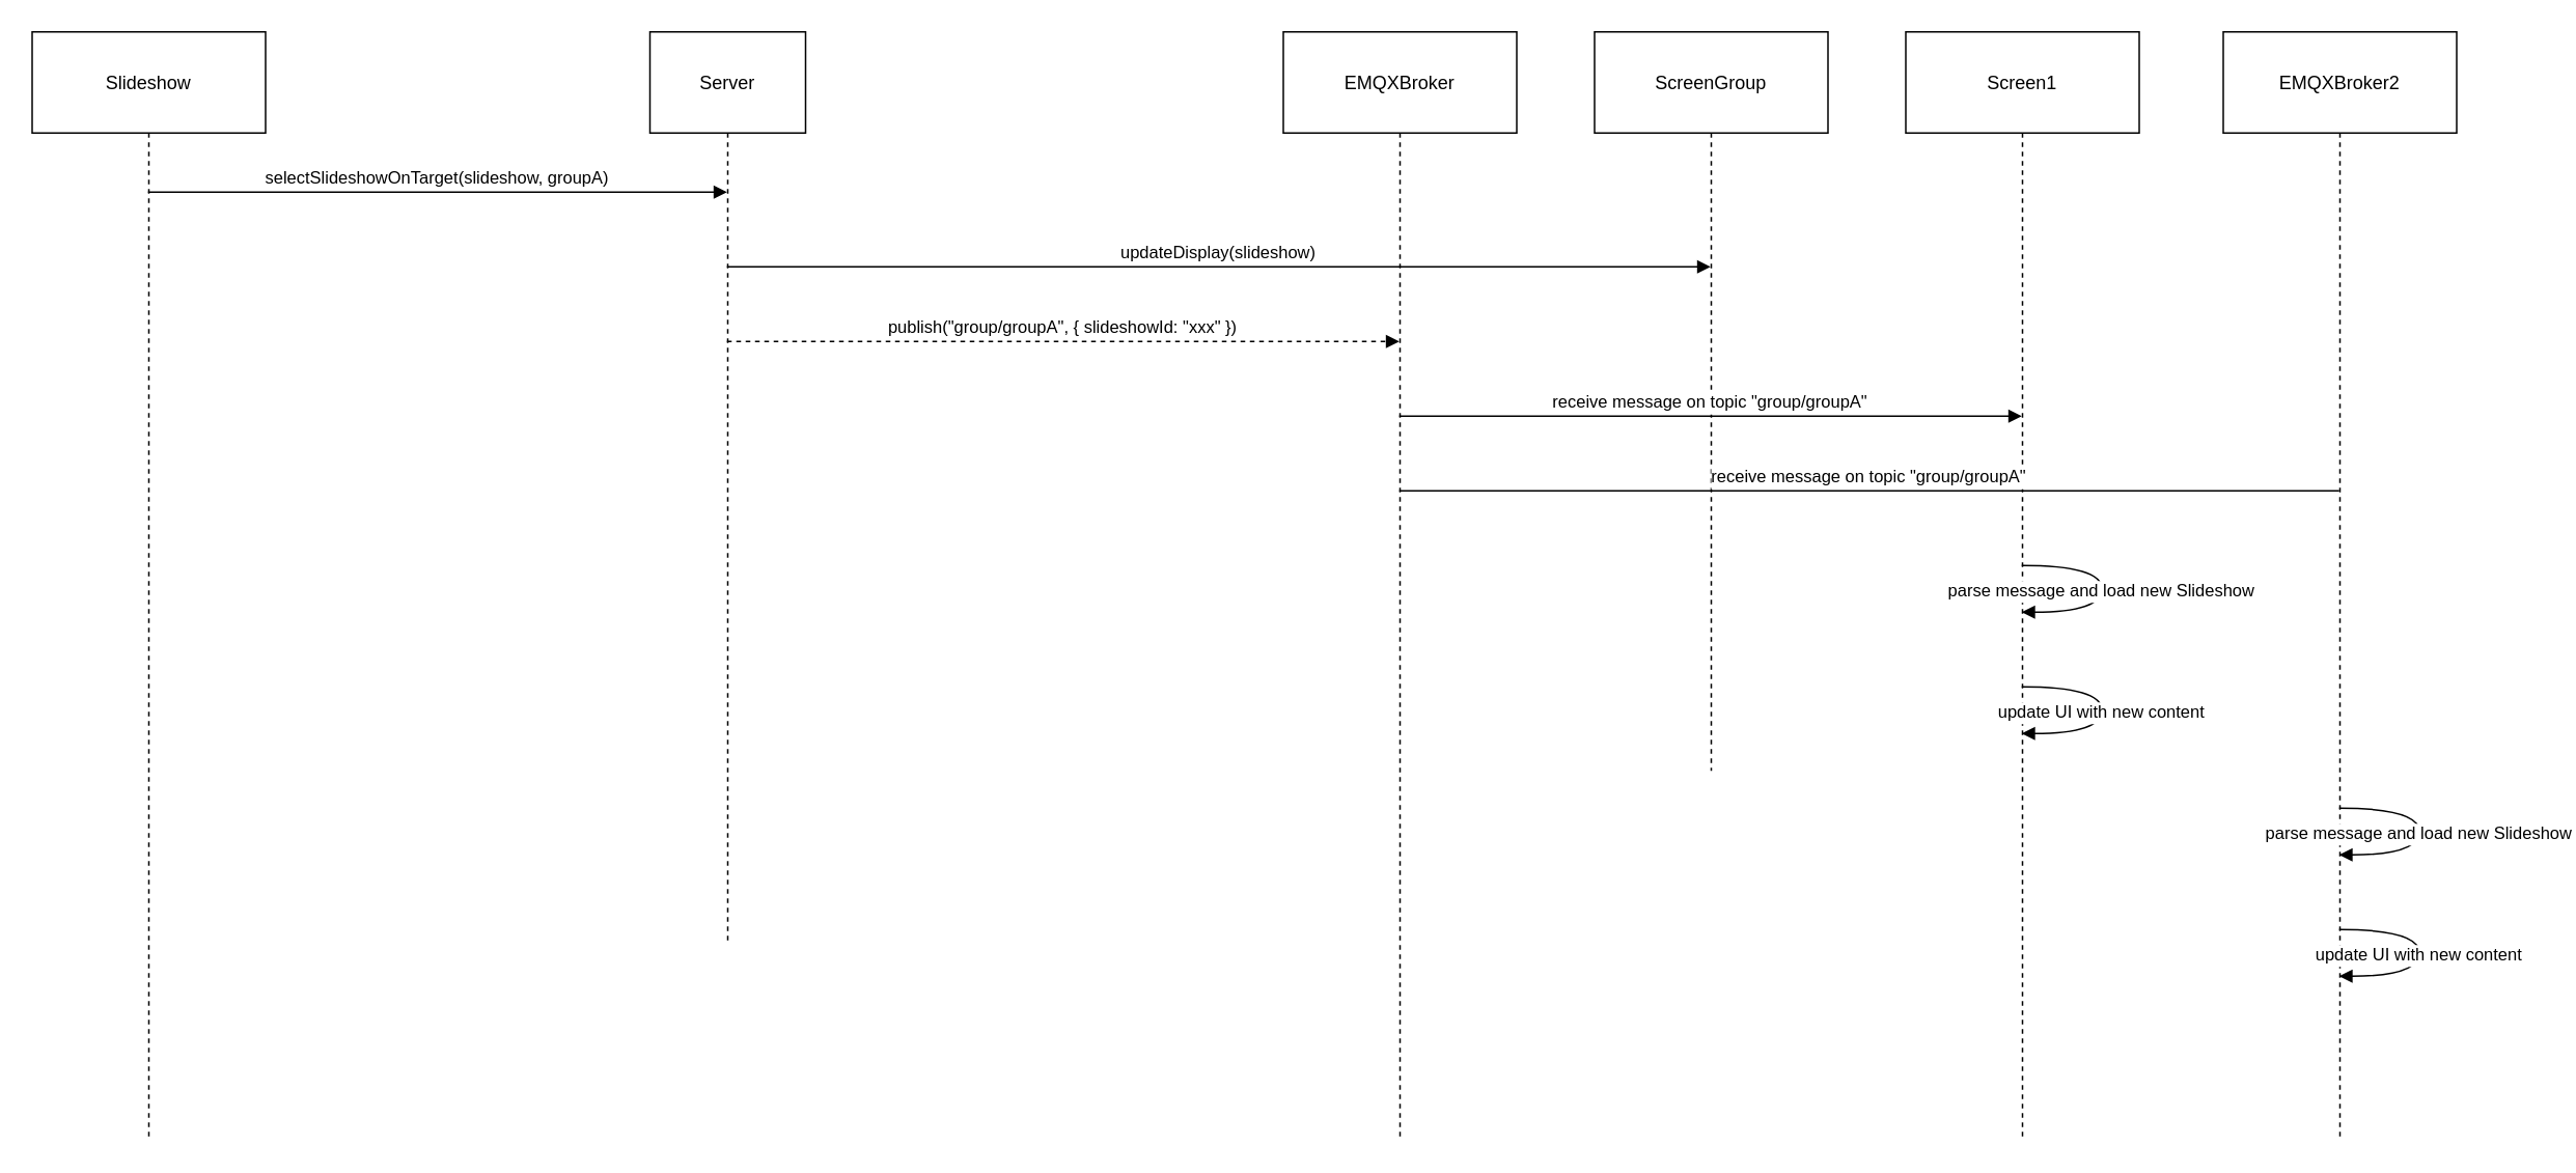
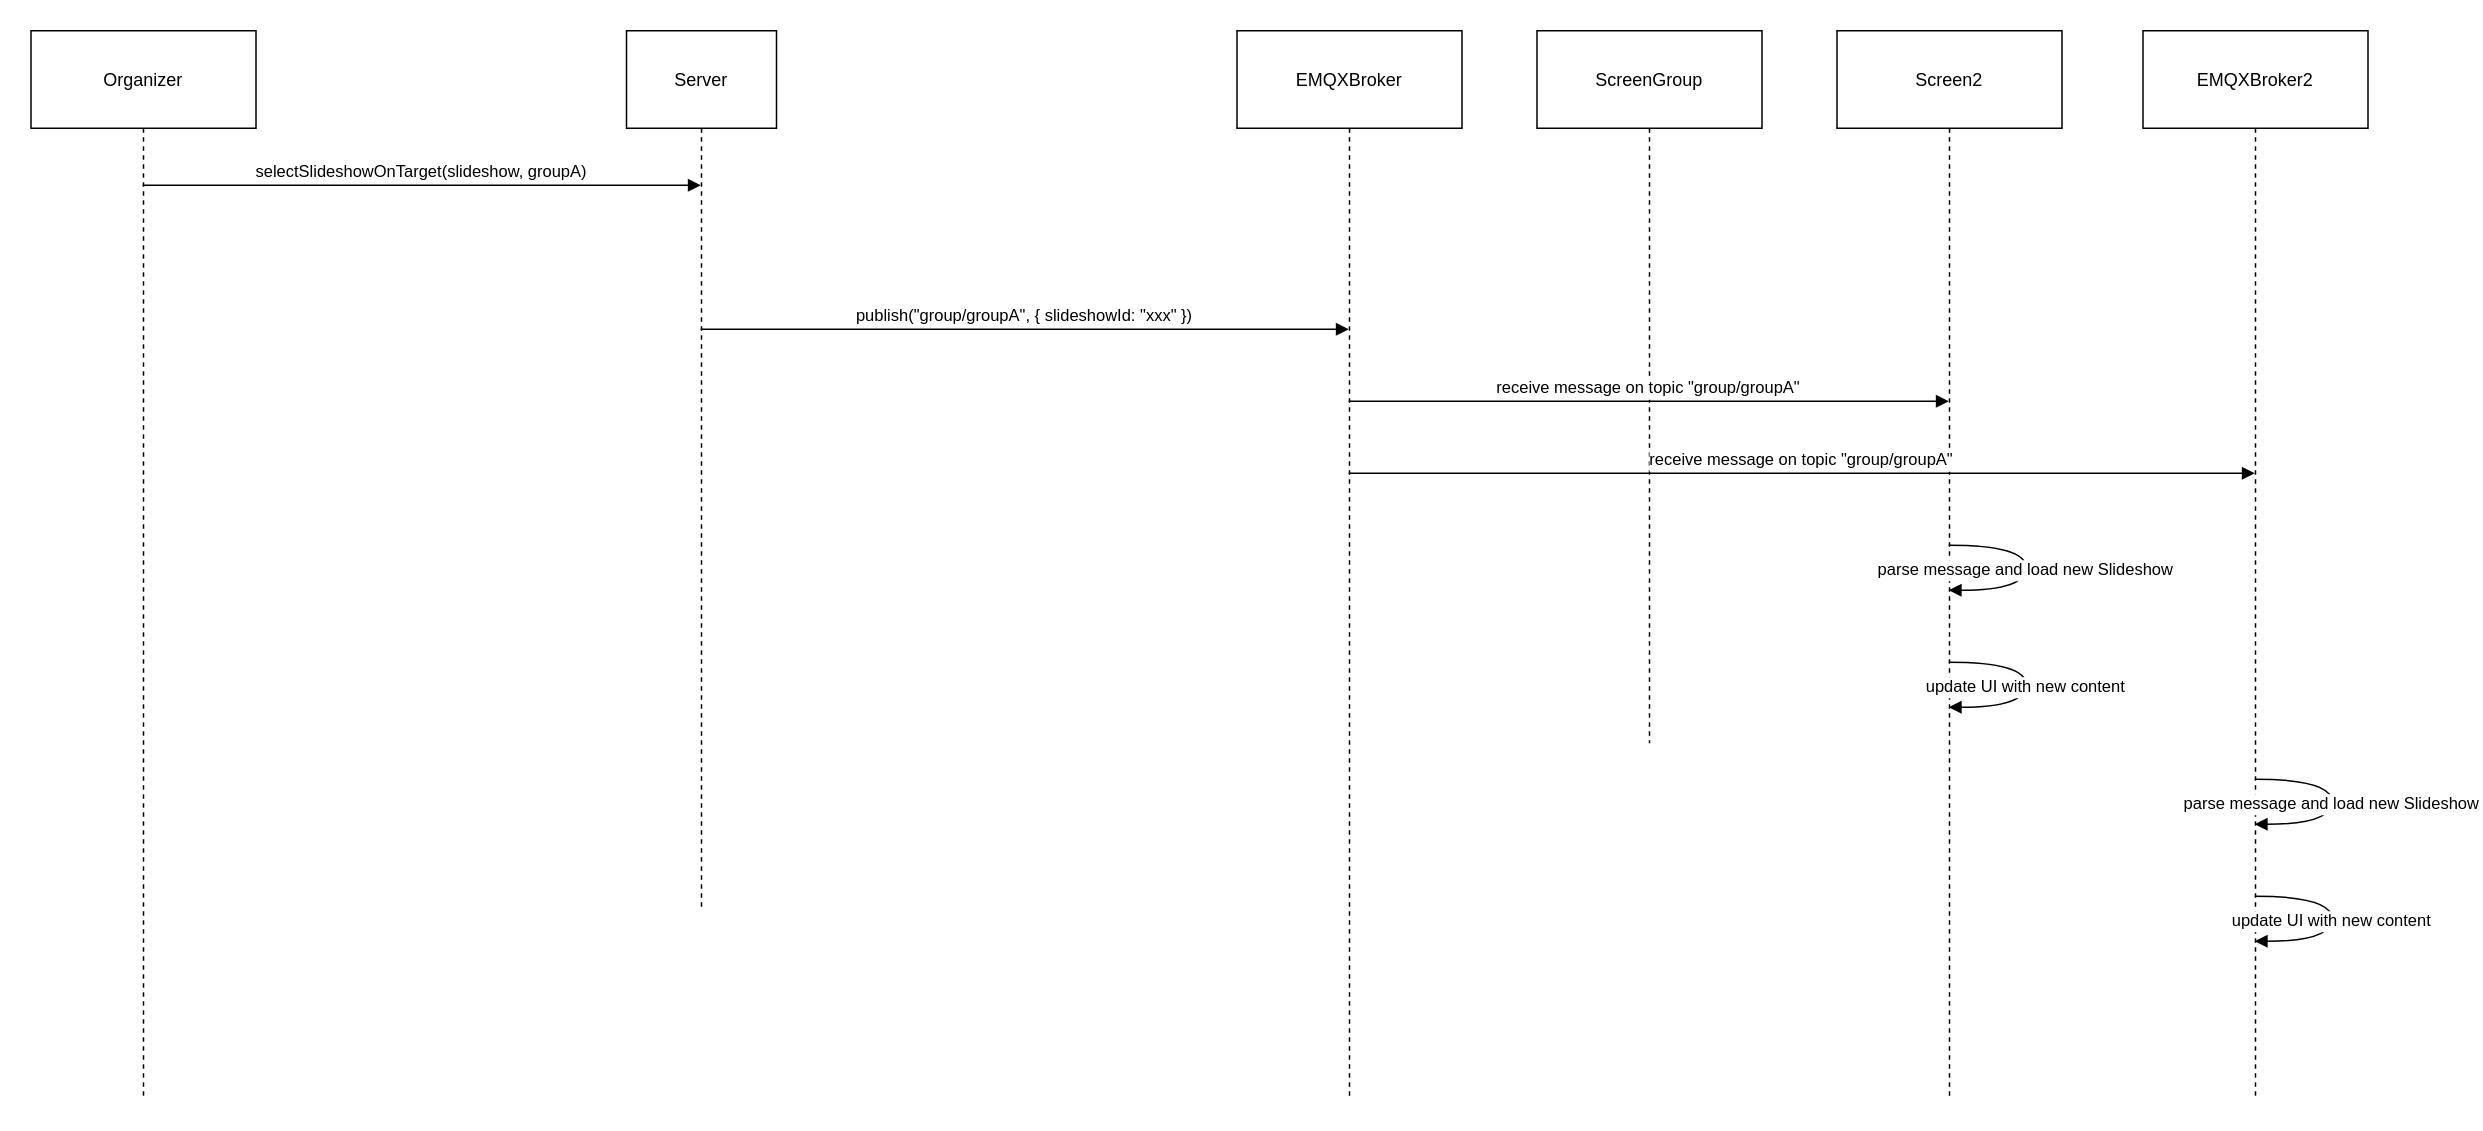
- <mxCell id="2" value="Slideshow" style="shape=umlLifeline;perimeter=lifelinePerimeter;whiteSpace=wrap;container=1;dropTarget=0;collapsible=0;recursiveResize=0;outlineConnect=0;portConstraint=eastwest;newEdgeStyle={&quot;edgeStyle&quot;:&quot;elbowEdgeStyle&quot;,&quot;elbow&quot;:&quot;vertical&quot;,&quot;curved&quot;:0,&quot;rounded&quot;:0};size=65;" parent="1" vertex="1"><mxGeometry x="20" y="20" width="150" height="712" as="geometry" /></mxCell>
+ <mxCell id="2" value="Organizer" style="shape=umlLifeline;perimeter=lifelinePerimeter;whiteSpace=wrap;container=1;dropTarget=0;collapsible=0;recursiveResize=0;outlineConnect=0;portConstraint=eastwest;newEdgeStyle={&quot;edgeStyle&quot;:&quot;elbowEdgeStyle&quot;,&quot;elbow&quot;:&quot;vertical&quot;,&quot;curved&quot;:0,&quot;rounded&quot;:0};size=65;" parent="1" vertex="1"><mxGeometry x="20" y="20" width="150" height="712" as="geometry" /></mxCell>
- <mxCell id="6" value="Screen1" style="shape=umlLifeline;perimeter=lifelinePerimeter;whiteSpace=wrap;container=1;dropTarget=0;collapsible=0;recursiveResize=0;outlineConnect=0;portConstraint=eastwest;newEdgeStyle={&quot;edgeStyle&quot;:&quot;elbowEdgeStyle&quot;,&quot;elbow&quot;:&quot;vertical&quot;,&quot;curved&quot;:0,&quot;rounded&quot;:0};size=65;" parent="1" vertex="1"><mxGeometry x="1224" y="20" width="150" height="712" as="geometry" /></mxCell>
+ <mxCell id="6" value="Screen2" style="shape=umlLifeline;perimeter=lifelinePerimeter;whiteSpace=wrap;container=1;dropTarget=0;collapsible=0;recursiveResize=0;outlineConnect=0;portConstraint=eastwest;newEdgeStyle={&quot;edgeStyle&quot;:&quot;elbowEdgeStyle&quot;,&quot;elbow&quot;:&quot;vertical&quot;,&quot;curved&quot;:0,&quot;rounded&quot;:0};size=65;" parent="1" vertex="1"><mxGeometry x="1224" y="20" width="150" height="712" as="geometry" /></mxCell>
- <mxCell id="9" value="updateDisplay(slideshow)" style="verticalAlign=bottom;edgeStyle=elbowEdgeStyle;elbow=vertical;curved=0;rounded=0;endArrow=block;" parent="1" source="3" target="5" edge="1"><mxGeometry relative="1" as="geometry"><Array as="points"><mxPoint x="804" y="171" /></Array></mxGeometry></mxCell>
- <mxCell id="10" value="publish(&quot;group/groupA&quot;, { slideshowId: &quot;xxx&quot; })" style="verticalAlign=bottom;edgeStyle=elbowEdgeStyle;elbow=vertical;curved=0;rounded=0;endArrow=block;dashed=1;" parent="1" source="3" target="4" edge="1"><mxGeometry relative="1" as="geometry"><Array as="points"><mxPoint x="704" y="219" /></Array></mxGeometry></mxCell>
+ <mxCell id="10" value="publish(&quot;group/groupA&quot;, { slideshowId: &quot;xxx&quot; })" style="verticalAlign=bottom;edgeStyle=elbowEdgeStyle;elbow=vertical;curved=0;rounded=0;endArrow=block;" parent="1" source="3" target="4" edge="1"><mxGeometry relative="1" as="geometry"><Array as="points"><mxPoint x="704" y="219" /></Array></mxGeometry></mxCell>
- <mxCell id="12" value="receive message on topic &quot;group/groupA&quot;" style="verticalAlign=bottom;edgeStyle=elbowEdgeStyle;elbow=vertical;curved=0;rounded=0;endArrow=none;" parent="1" source="4" target="7" edge="1"><mxGeometry relative="1" as="geometry"><Array as="points"><mxPoint x="1210" y="315" /></Array></mxGeometry></mxCell>
+ <mxCell id="12" value="receive message on topic &quot;group/groupA&quot;" style="verticalAlign=bottom;edgeStyle=elbowEdgeStyle;elbow=vertical;curved=0;rounded=0;endArrow=block;" parent="1" source="4" target="7" edge="1"><mxGeometry relative="1" as="geometry"><Array as="points"><mxPoint x="1210" y="315" /></Array></mxGeometry></mxCell>
